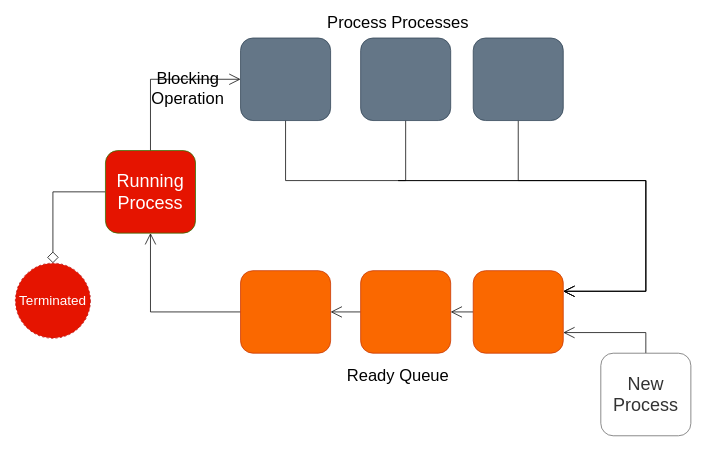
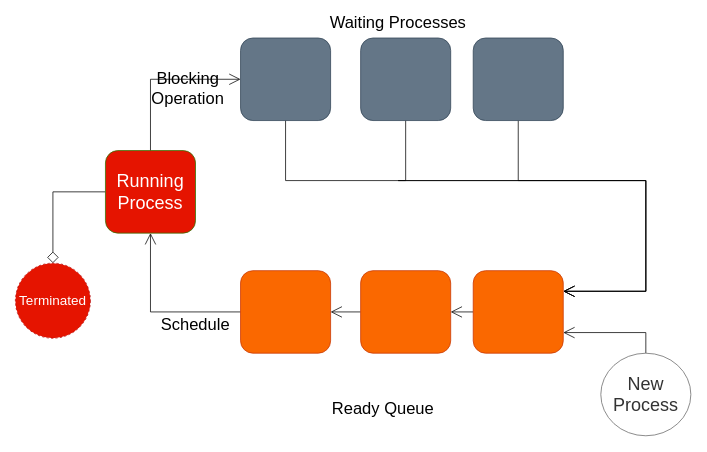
- <mxCell id="20" value="Process Processes" style="text;html=1;strokeColor=none;fillColor=none;align=center;verticalAlign=middle;whiteSpace=wrap;rounded=0;fontSize=22;" vertex="1" parent="1"><mxGeometry x="420" y="20" width="220" height="20" as="geometry" /></mxCell>
+ <mxCell id="20" value="Waiting Processes" style="text;html=1;strokeColor=none;fillColor=none;align=center;verticalAlign=middle;whiteSpace=wrap;rounded=0;fontSize=22;" vertex="1" parent="1"><mxGeometry x="420" y="20" width="220" height="20" as="geometry" /></mxCell>
+ <mxCell id="22" value="Schedule" style="text;html=1;strokeColor=none;fillColor=none;align=center;verticalAlign=middle;whiteSpace=wrap;rounded=0;fontSize=22;" vertex="1" parent="1"><mxGeometry x="210" y="420" width="100" height="25" as="geometry" /></mxCell>
- <mxCell id="21" value="Ready Queue" style="text;html=1;strokeColor=none;fillColor=none;align=center;verticalAlign=middle;whiteSpace=wrap;rounded=0;fontSize=22;" vertex="1" parent="1"><mxGeometry x="420" y="490" width="220" height="20" as="geometry" /></mxCell>
+ <mxCell id="21" value="Ready Queue" style="text;html=1;strokeColor=none;fillColor=none;align=center;verticalAlign=middle;whiteSpace=wrap;rounded=0;fontSize=22;" vertex="1" parent="1"><mxGeometry x="400" y="535" width="220" height="20" as="geometry" /></mxCell>
- <mxCell id="9" value="New &lt;br style=&quot;font-size: 24px;&quot;&gt;Process" style="rounded=1;whiteSpace=wrap;html=1;strokeColor=#666666;fontColor=#333333;fontSize=24;fillColor=#FFFFFF;" parent="1" vertex="1"><mxGeometry x="800" y="470" width="120" height="110" as="geometry" /></mxCell>
+ <mxCell id="9" value="New &lt;br style=&quot;font-size: 24px;&quot;&gt;Process" style="ellipse;whiteSpace=wrap;html=1;strokeColor=#666666;fontColor=#333333;fontSize=24;fillColor=#FFFFFF;" parent="1" vertex="1"><mxGeometry x="800" y="470" width="120" height="110" as="geometry" /></mxCell>
